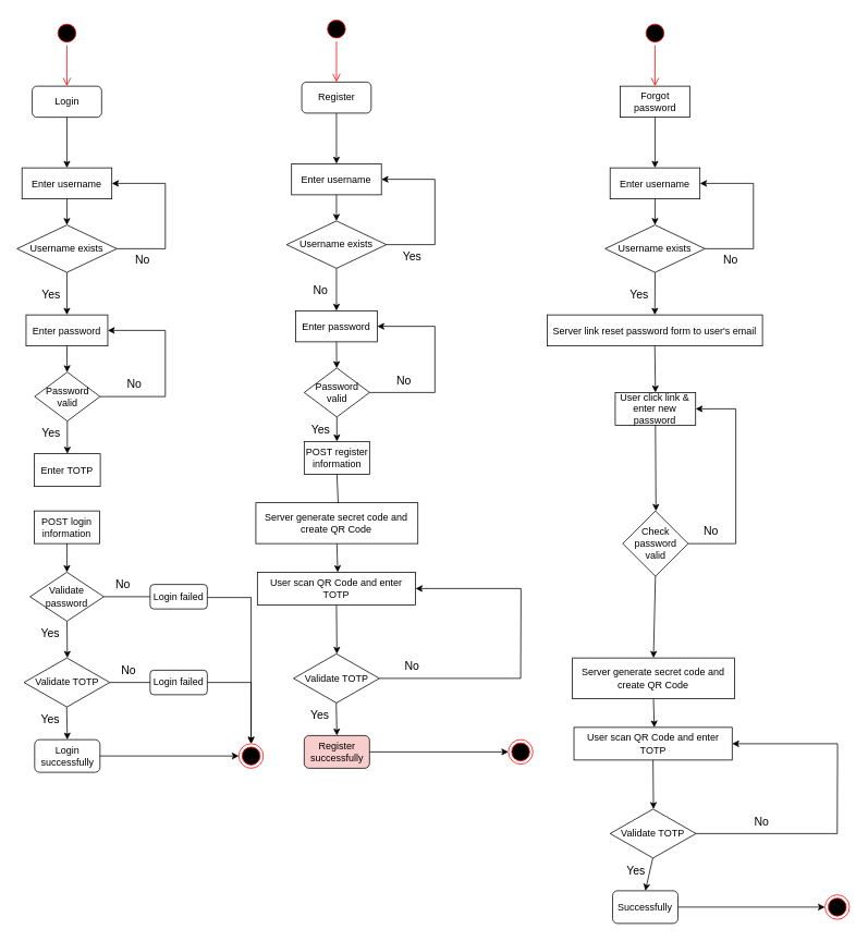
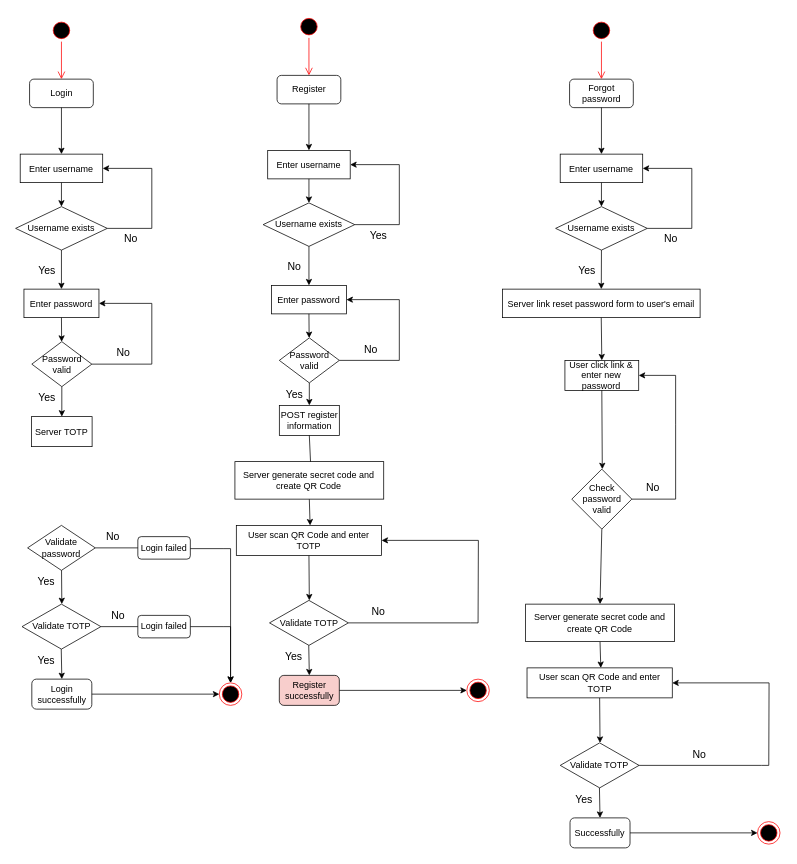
- <mxCell id="71" value="Forgot password" style="whiteSpace=wrap;html=1;rounded=0;" vertex="1" parent="1"><mxGeometry x="758.6" y="105" width="85" height="38" as="geometry" /></mxCell>
+ <mxCell id="71" value="Forgot password" style="rounded=1;whiteSpace=wrap;html=1;" vertex="1" parent="1"><mxGeometry x="758.6" y="105" width="85" height="38" as="geometry" /></mxCell>
- <mxCell id="14" value="&lt;font style=&quot;font-size: 12px;&quot;&gt;Enter TOTP&lt;/font&gt;" style="rounded=0;whiteSpace=wrap;html=1;fontSize=14;" parent="1" vertex="1"><mxGeometry x="41.22" y="555" width="80.75" height="40" as="geometry" /></mxCell>
+ <mxCell id="14" value="&lt;font style=&quot;font-size: 12px;&quot;&gt;Server TOTP&lt;/font&gt;" style="rounded=0;whiteSpace=wrap;html=1;fontSize=14;" parent="1" vertex="1"><mxGeometry x="41.22" y="555" width="80.75" height="40" as="geometry" /></mxCell>
- <mxCell id="15" value="POST login information" style="rounded=0;whiteSpace=wrap;html=1;fontSize=12;" parent="1" vertex="1"><mxGeometry x="41.1" y="625" width="80" height="40" as="geometry" /></mxCell>
- <mxCell id="23" value="" style="endArrow=classic;html=1;rounded=0;fontSize=12;exitX=0.5;exitY=1;exitDx=0;exitDy=0;" parent="1" source="15" target="22" edge="1"><mxGeometry width="50" height="50" relative="1" as="geometry"><mxPoint x="111.6" y="785" as="sourcePoint" /><mxPoint x="161.6" y="735" as="targetPoint" /></mxGeometry></mxCell>
- <mxCell id="97" value="Successfully" style="rounded=1;whiteSpace=wrap;html=1;fontSize=12;" vertex="1" parent="1"><mxGeometry x="749.2" y="1090" width="80" height="40" as="geometry" /></mxCell>
+ <mxCell id="97" value="Successfully" style="rounded=1;whiteSpace=wrap;html=1;fontSize=12;" vertex="1" parent="1"><mxGeometry x="759.2" y="1090" width="80" height="40" as="geometry" /></mxCell>
